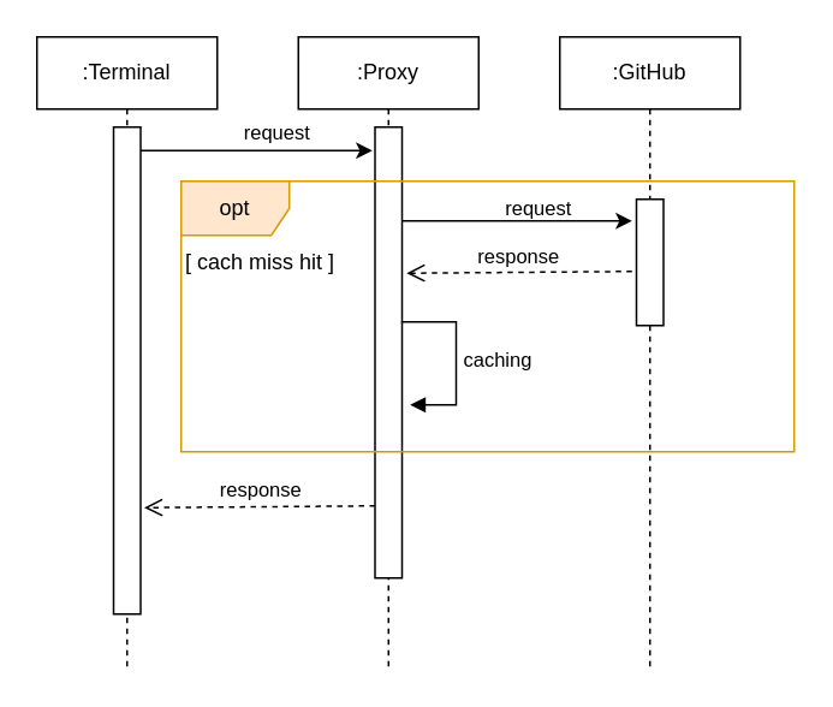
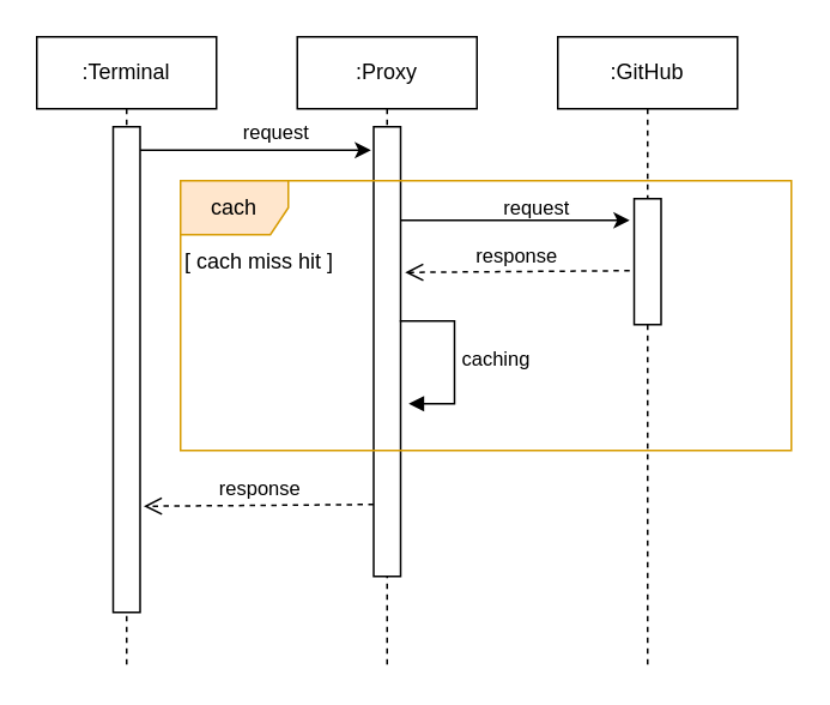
- <mxCell id="16" value="opt" style="shape=umlFrame;whiteSpace=wrap;html=1;fillColor=#ffe6cc;strokeColor=#d79b00;" vertex="1" parent="1"><mxGeometry x="100" y="100" width="340" height="150" as="geometry" /></mxCell>
+ <mxCell id="16" value="cach" style="shape=umlFrame;whiteSpace=wrap;html=1;fillColor=#ffe6cc;strokeColor=#d79b00;" vertex="1" parent="1"><mxGeometry x="100" y="100" width="340" height="150" as="geometry" /></mxCell>
